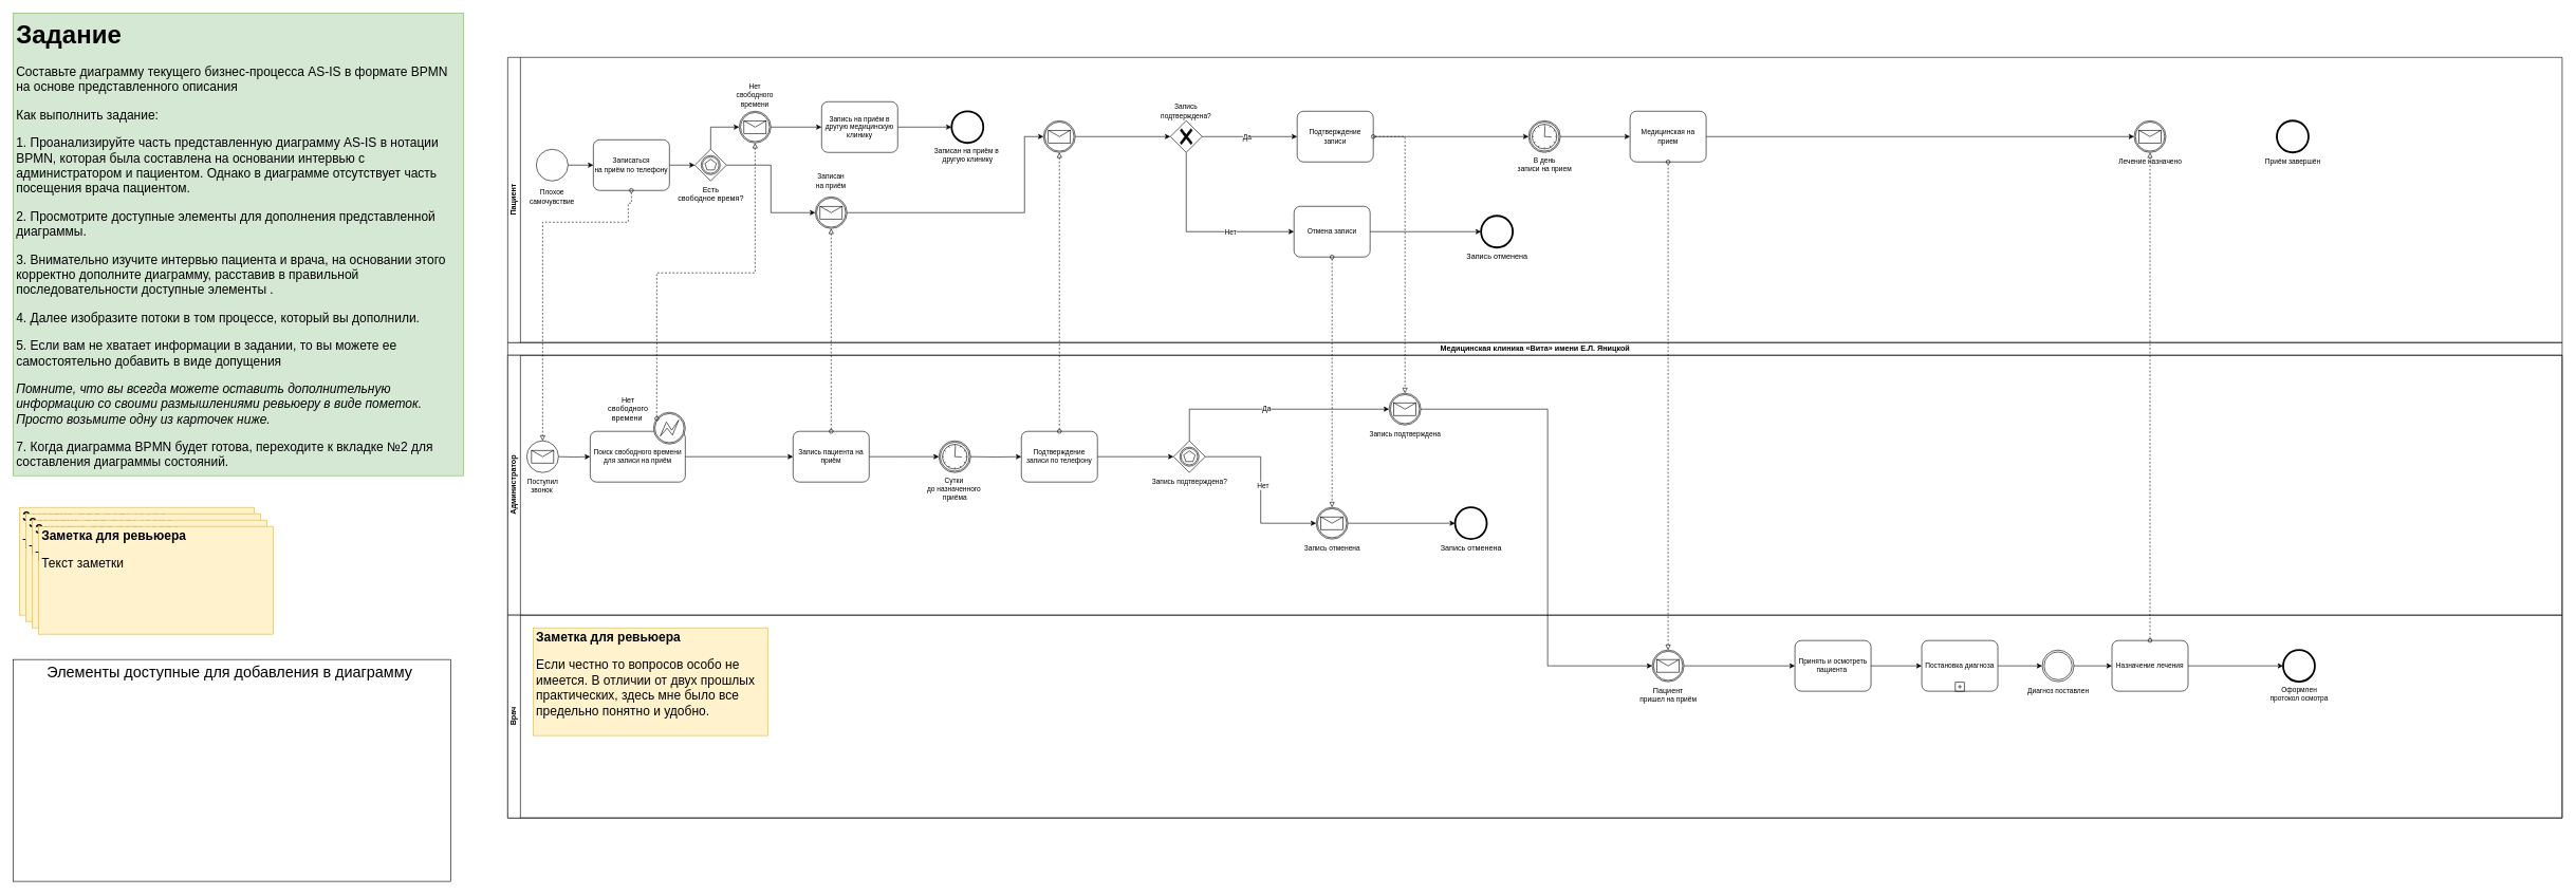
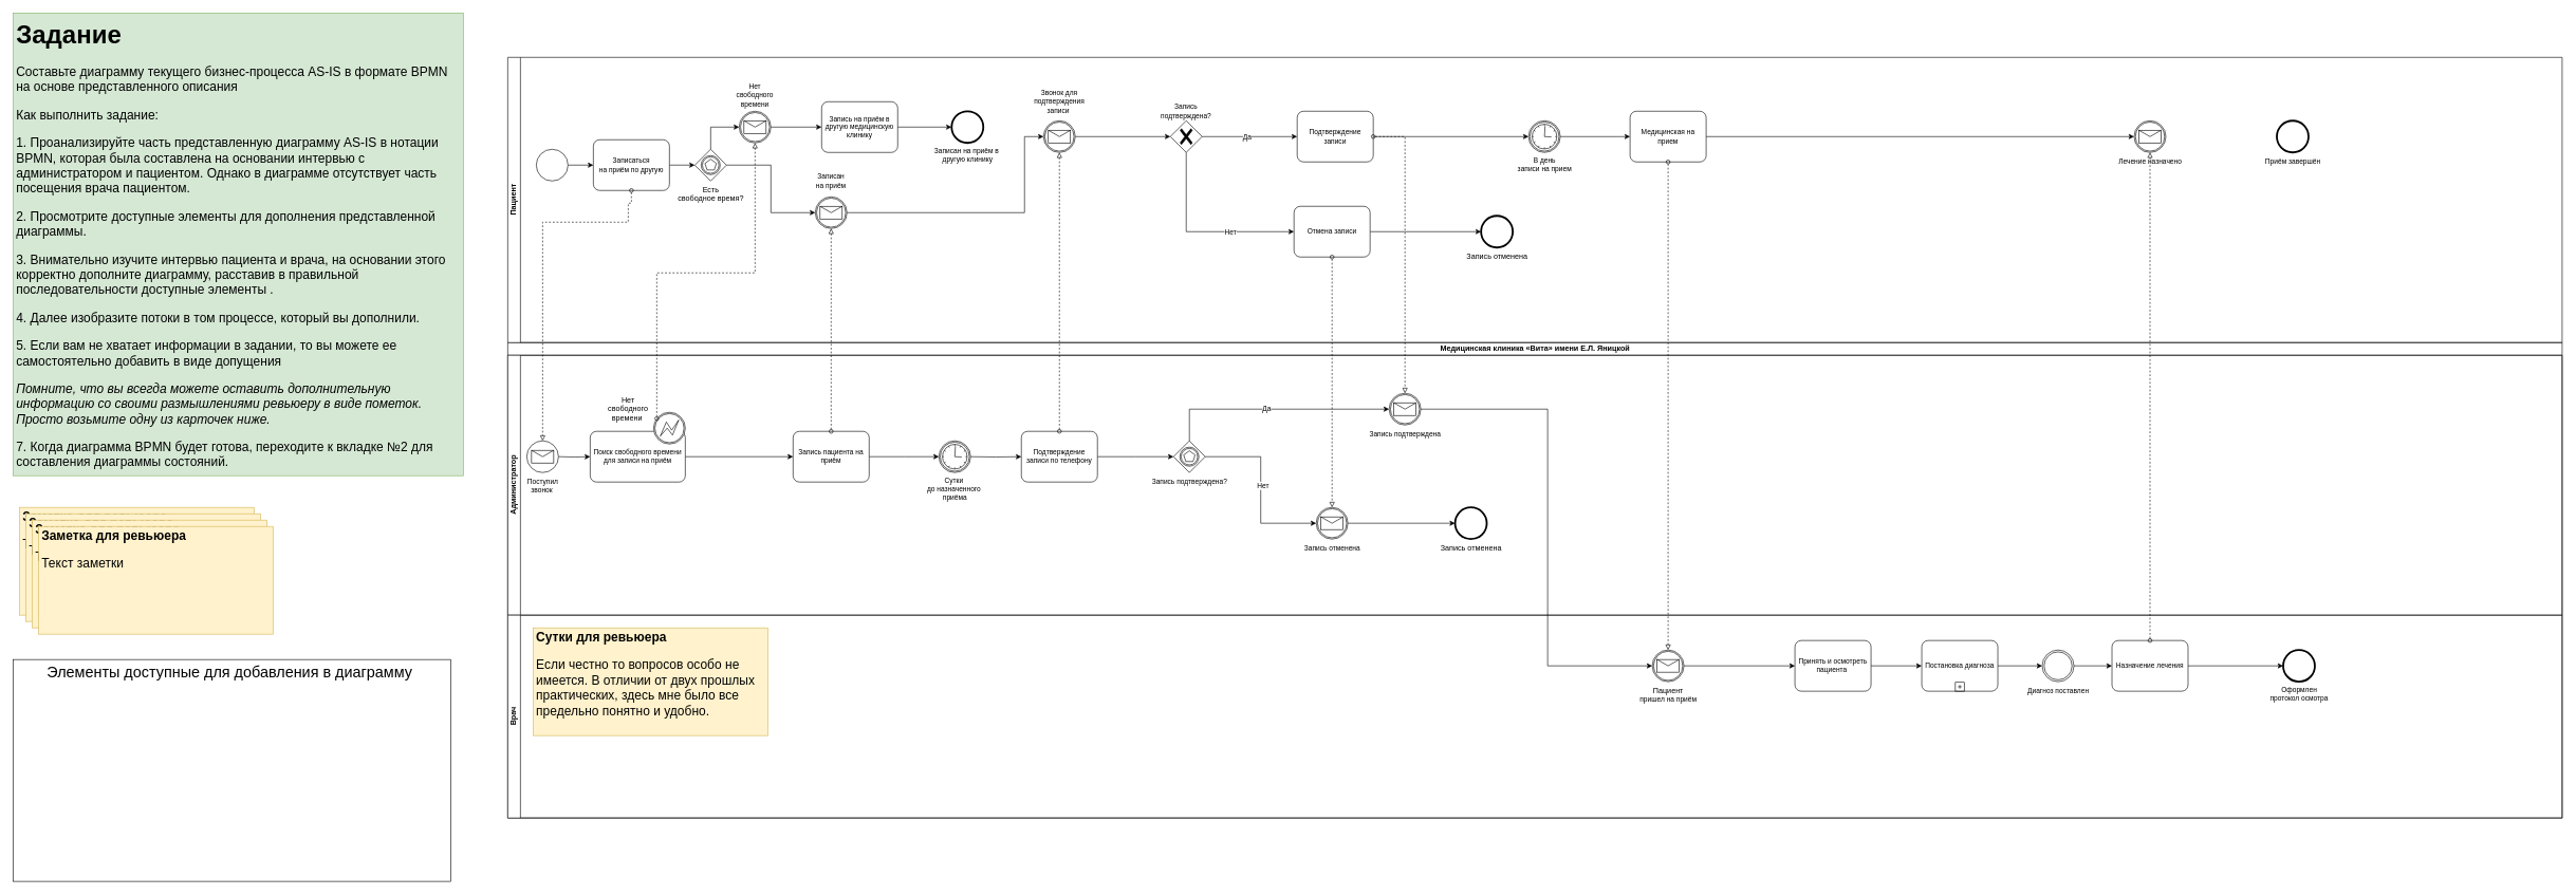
+ <mxCell id="76" value="&lt;font style=&quot;font-size: 11px;&quot;&gt;Звонок для подтверждения записи&amp;nbsp;&lt;/font&gt;" style="text;html=1;strokeColor=none;fillColor=none;align=center;verticalAlign=middle;whiteSpace=wrap;rounded=0;" vertex="1" parent="45"><mxGeometry x="815" y="55" width="110" height="30" as="geometry" /></mxCell>
- <mxCell id="47" value="Записаться на приём по телефону" style="points=[[0.25,0,0],[0.5,0,0],[0.75,0,0],[1,0.25,0],[1,0.5,0],[1,0.75,0],[0.75,1,0],[0.5,1,0],[0.25,1,0],[0,0.75,0],[0,0.5,0],[0,0.25,0]];shape=mxgraph.bpmn.task;whiteSpace=wrap;rectStyle=rounded;size=10;taskMarker=abstract;fontSize=11;" vertex="1" parent="45"><mxGeometry x="135" y="130" width="120" height="80" as="geometry" /></mxCell>
+ <mxCell id="47" value="Записаться на приём по другую" style="points=[[0.25,0,0],[0.5,0,0],[0.75,0,0],[1,0.25,0],[1,0.5,0],[1,0.75,0],[0.75,1,0],[0.5,1,0],[0.25,1,0],[0,0.75,0],[0,0.5,0],[0,0.25,0]];shape=mxgraph.bpmn.task;whiteSpace=wrap;rectStyle=rounded;size=10;taskMarker=abstract;fontSize=11;" vertex="1" parent="45"><mxGeometry x="135" y="130" width="120" height="80" as="geometry" /></mxCell>
- <mxCell id="50" value="&lt;font style=&quot;font-size: 11px;&quot;&gt;Плохое самочувствие&lt;/font&gt;" style="text;html=1;strokeColor=none;fillColor=none;align=center;verticalAlign=middle;whiteSpace=wrap;rounded=0;" vertex="1" parent="45"><mxGeometry x="40" y="205" width="60" height="30" as="geometry" /></mxCell>
- <mxCell id="43" value="&lt;h1 style=&quot;font-size: 20px;&quot;&gt;&lt;font style=&quot;font-size: 20px;&quot;&gt;Заметка для ревьюера&lt;/font&gt;&lt;/h1&gt;&lt;p style=&quot;font-size: 20px;&quot;&gt;Если честно то вопросов особо не имеется. В отличии от двух прошлых практических, здесь мне было все предельно понятно и удобно.&lt;/p&gt;" style="text;html=1;strokeColor=#d6b656;fillColor=#fff2cc;spacing=5;spacingTop=-20;whiteSpace=wrap;overflow=hidden;rounded=0;fontSize=20;" vertex="1" parent="31"><mxGeometry x="40" y="20" width="370" height="170" as="geometry" /></mxCell>
+ <mxCell id="43" value="&lt;h1 style=&quot;font-size: 20px;&quot;&gt;&lt;font style=&quot;font-size: 20px;&quot;&gt;Сутки для ревьюера&lt;/font&gt;&lt;/h1&gt;&lt;p style=&quot;font-size: 20px;&quot;&gt;Если честно то вопросов особо не имеется. В отличии от двух прошлых практических, здесь мне было все предельно понятно и удобно.&lt;/p&gt;" style="text;html=1;strokeColor=#d6b656;fillColor=#fff2cc;spacing=5;spacingTop=-20;whiteSpace=wrap;overflow=hidden;rounded=0;fontSize=20;" vertex="1" parent="31"><mxGeometry x="40" y="20" width="370" height="170" as="geometry" /></mxCell>
